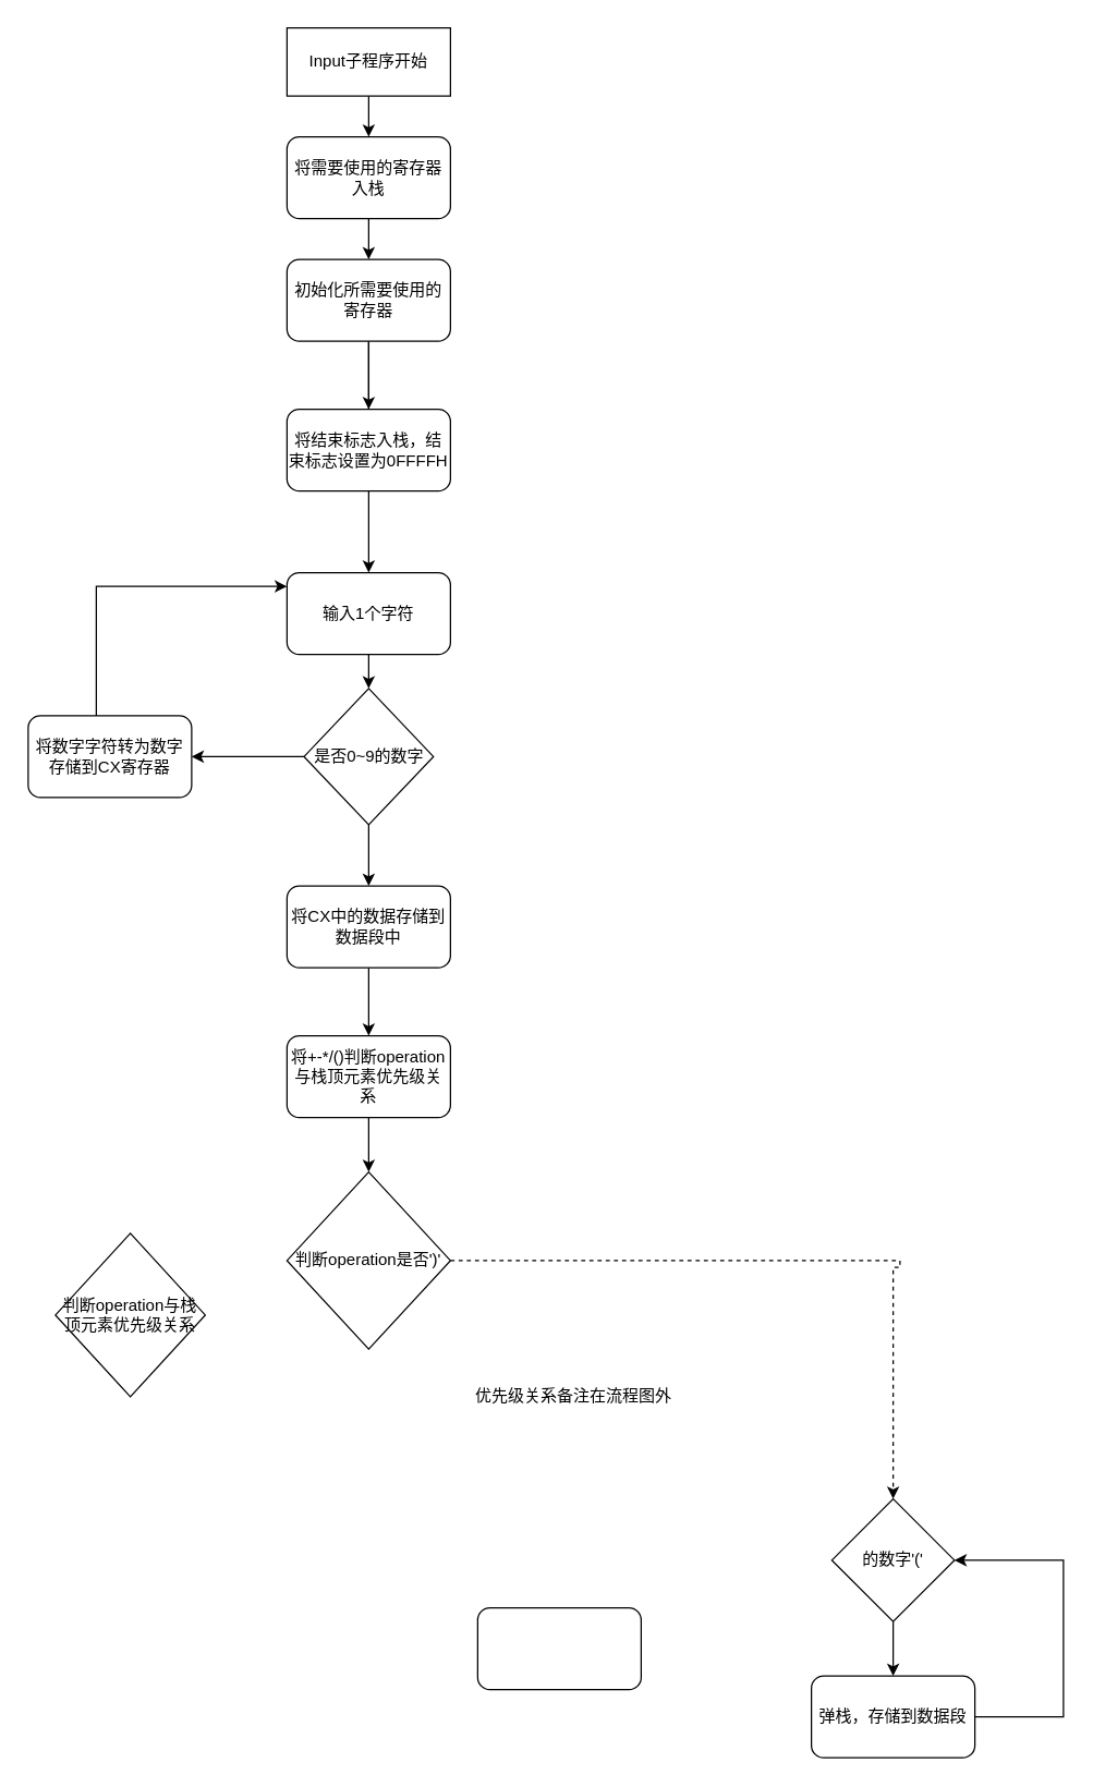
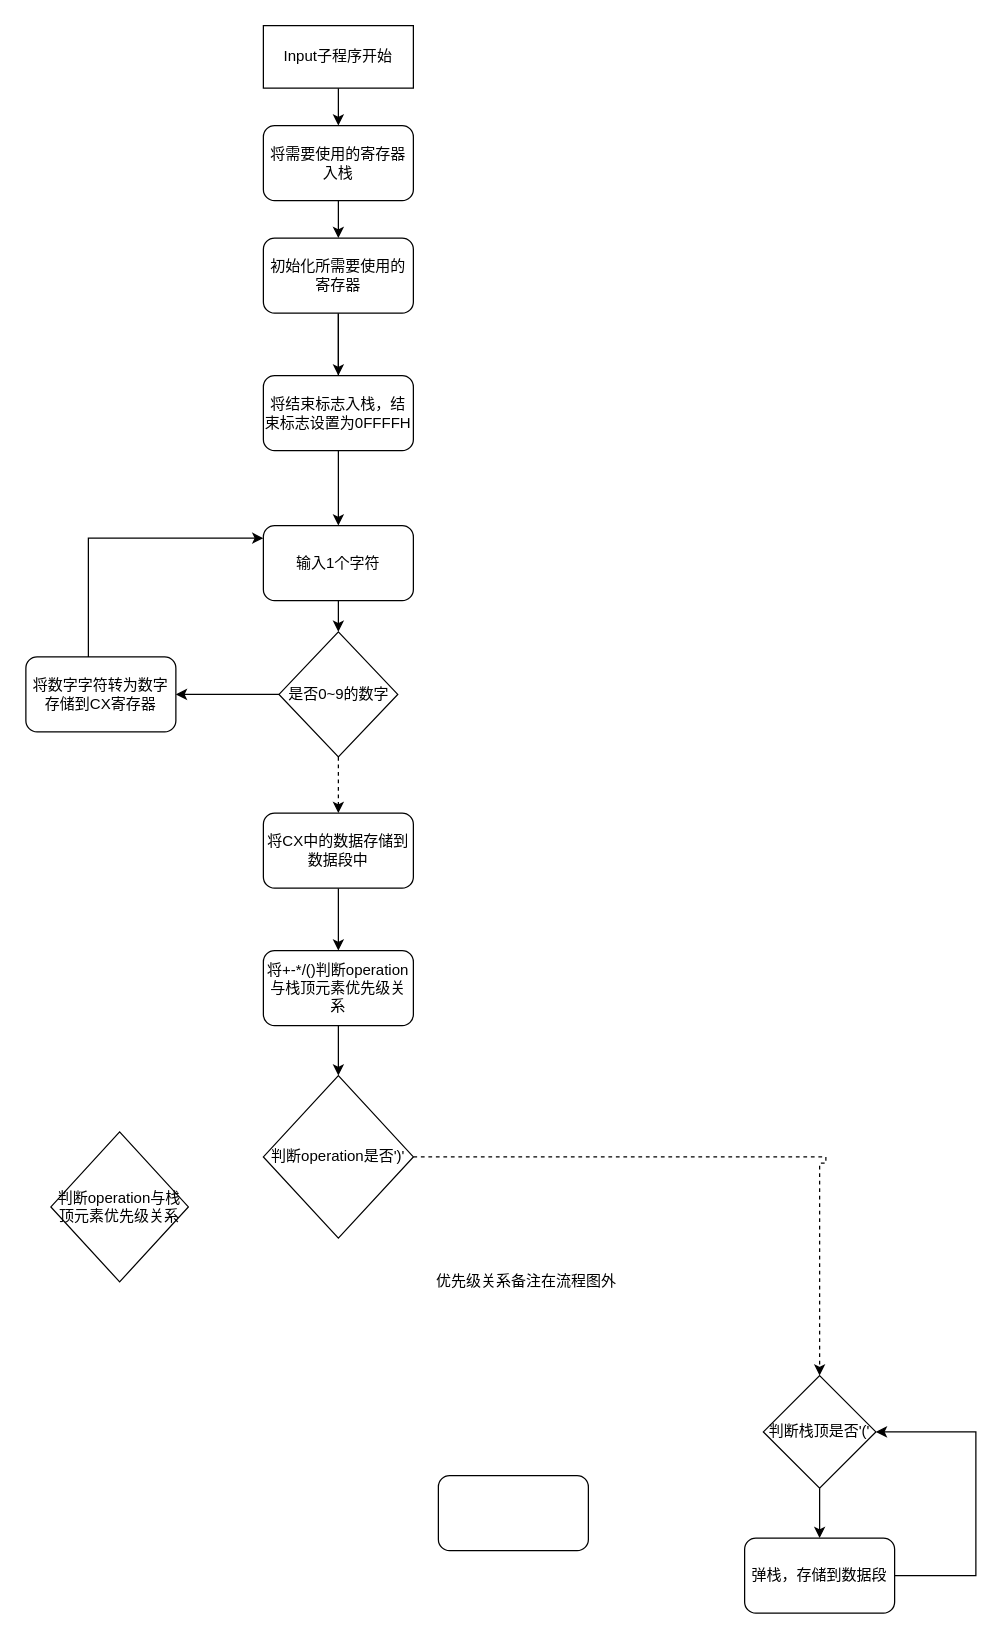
- <mxCell id="12" style="edgeStyle=orthogonalEdgeStyle;rounded=0;orthogonalLoop=1;jettySize=auto;html=1;" edge="1" parent="1" source="13" target="20"><mxGeometry relative="1" as="geometry" /></mxCell>
+ <mxCell id="12" style="edgeStyle=orthogonalEdgeStyle;rounded=0;orthogonalLoop=1;jettySize=auto;html=1;dashed=1;" edge="1" parent="1" source="13" target="20"><mxGeometry relative="1" as="geometry" /></mxCell>
- <mxCell id="26" value="的数字'('" style="rhombus;whiteSpace=wrap;html=1;" vertex="1" parent="1"><mxGeometry x="610" y="1100" width="90" height="90" as="geometry" /></mxCell>
+ <mxCell id="26" value="判断栈顶是否'('" style="rhombus;whiteSpace=wrap;html=1;" vertex="1" parent="1"><mxGeometry x="610" y="1100" width="90" height="90" as="geometry" /></mxCell>
